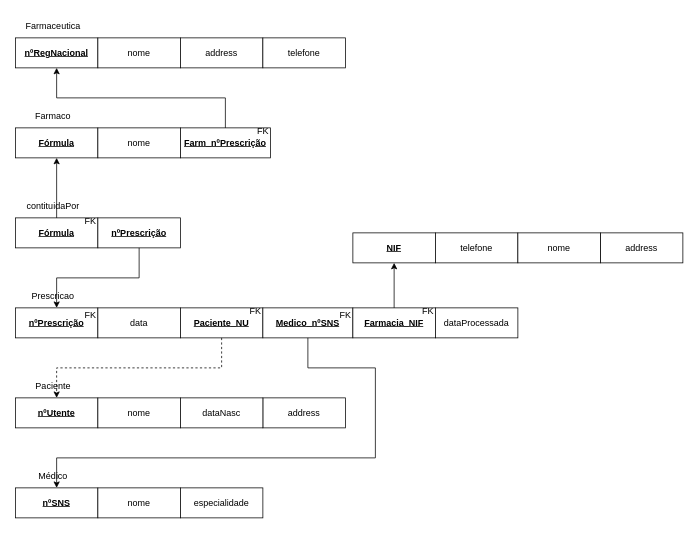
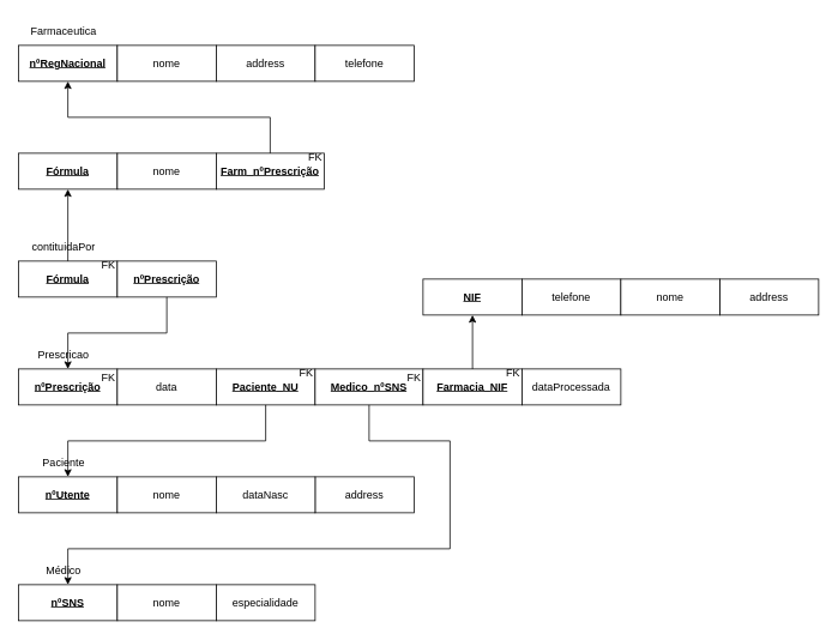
- <mxCell id="6" value="Farmaco" style="text;html=1;align=center;verticalAlign=middle;resizable=0;points=[];autosize=1;strokeColor=none;fillColor=none;" parent="1" vertex="1"><mxGeometry x="35" y="140" width="70" height="30" as="geometry" /></mxCell>
- <mxCell id="38" value="" style="endArrow=classic;html=1;rounded=0;dashed=1;" parent="1" source="36" target="11" edge="1"><mxGeometry width="50" height="50" relative="1" as="geometry"><mxPoint x="90" y="530" as="sourcePoint" /><mxPoint x="90" y="450" as="targetPoint" /><Array as="points"><mxPoint x="295" y="490" /><mxPoint x="75" y="490" /></Array></mxGeometry></mxCell>
+ <mxCell id="38" value="" style="endArrow=classic;html=1;rounded=0;" parent="1" source="36" target="11" edge="1"><mxGeometry width="50" height="50" relative="1" as="geometry"><mxPoint x="90" y="530" as="sourcePoint" /><mxPoint x="90" y="450" as="targetPoint" /><Array as="points"><mxPoint x="295" y="490" /><mxPoint x="75" y="490" /></Array></mxGeometry></mxCell>
